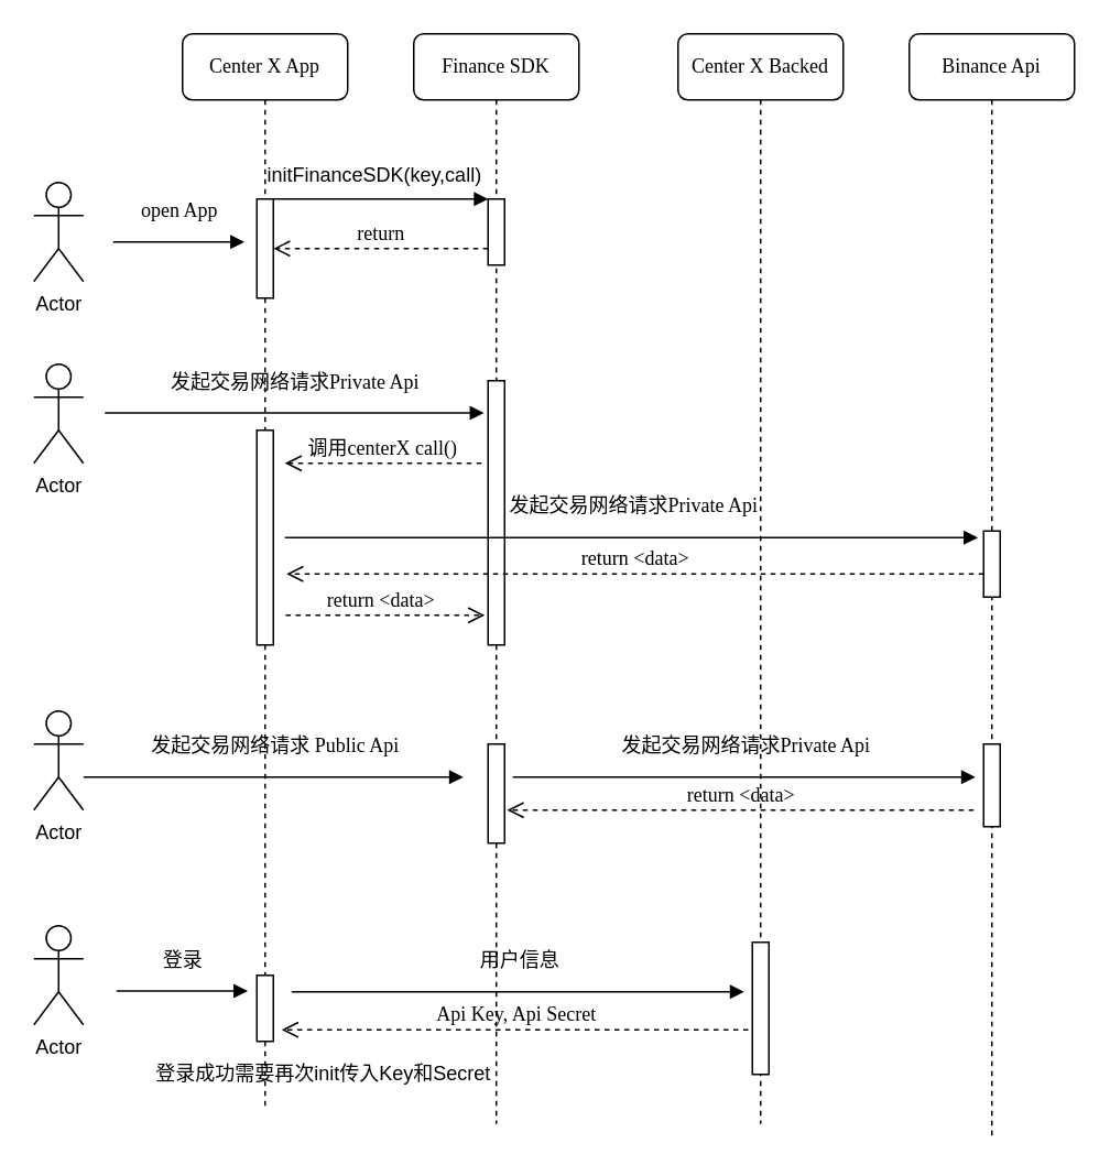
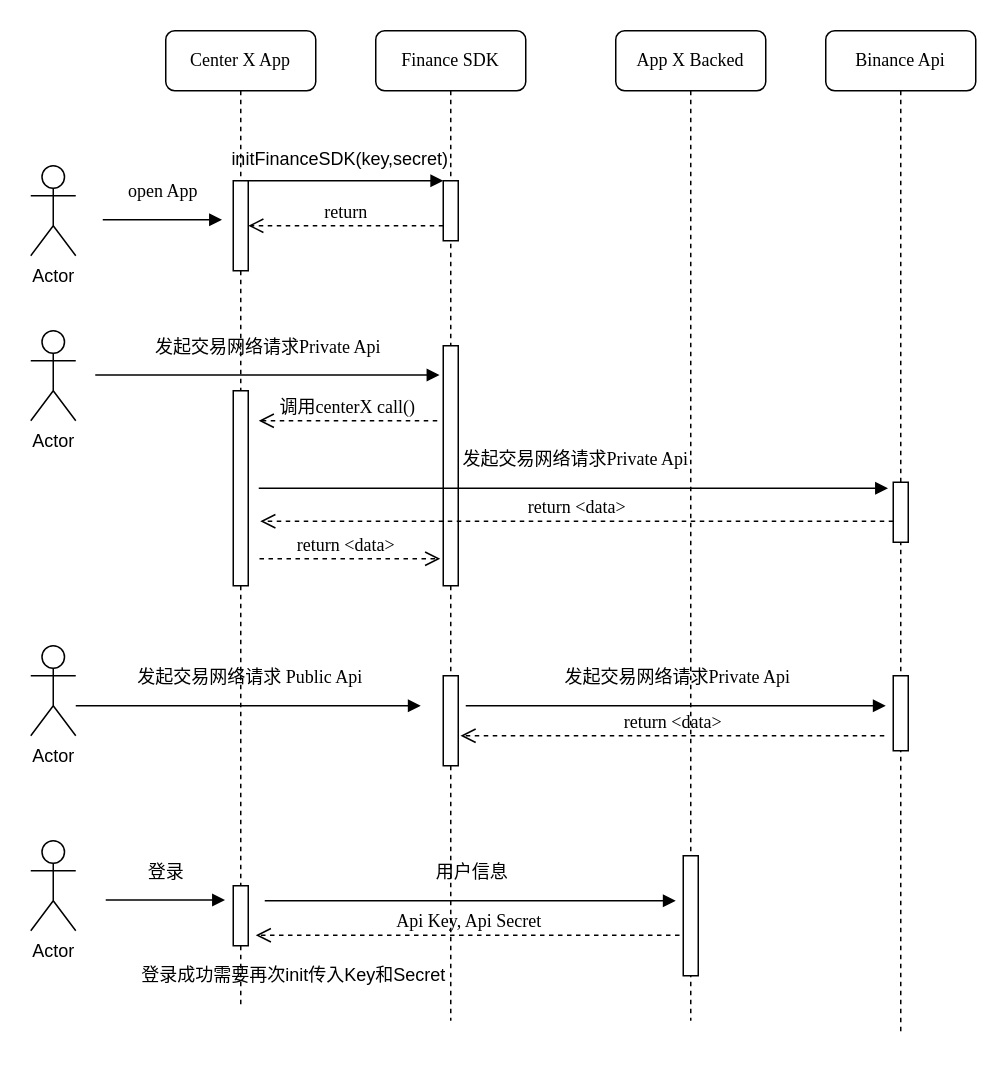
- <mxCell id="8" value="Center X Backed" style="shape=umlLifeline;perimeter=lifelinePerimeter;whiteSpace=wrap;html=1;container=1;collapsible=0;recursiveResize=0;outlineConnect=0;rounded=1;shadow=0;comic=0;labelBackgroundColor=none;strokeWidth=1;fontFamily=Verdana;fontSize=12;align=center;" parent="1" vertex="1"><mxGeometry x="410" y="20" width="100" height="660" as="geometry" /></mxCell>
+ <mxCell id="8" value="App X Backed" style="shape=umlLifeline;perimeter=lifelinePerimeter;whiteSpace=wrap;html=1;container=1;collapsible=0;recursiveResize=0;outlineConnect=0;rounded=1;shadow=0;comic=0;labelBackgroundColor=none;strokeWidth=1;fontFamily=Verdana;fontSize=12;align=center;" parent="1" vertex="1"><mxGeometry x="410" y="20" width="100" height="660" as="geometry" /></mxCell>
- <mxCell id="26" value="initFinanceSDK(key,call)" style="text;html=1;align=center;verticalAlign=middle;resizable=0;points=[];autosize=1;strokeColor=none;fillColor=none;" vertex="1" parent="1"><mxGeometry x="146" y="96" width="160" height="20" as="geometry" /></mxCell>
+ <mxCell id="26" value="initFinanceSDK(key,secret)" style="text;html=1;align=center;verticalAlign=middle;resizable=0;points=[];autosize=1;strokeColor=none;fillColor=none;" vertex="1" parent="1"><mxGeometry x="146" y="96" width="160" height="20" as="geometry" /></mxCell>
